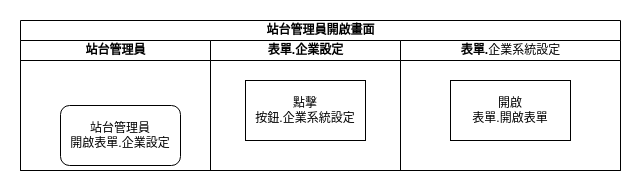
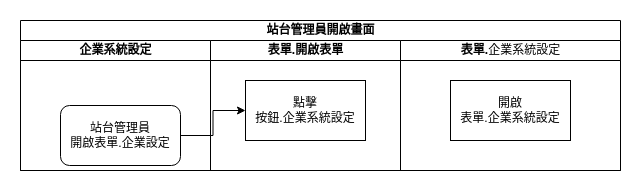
- <mxCell id="3" value="站台管理員" style="swimlane;html=1;startSize=20;" parent="2" vertex="1"><mxGeometry y="20" width="190" height="130" as="geometry" /></mxCell>
+ <mxCell id="3" value="企業系統設定" style="swimlane;html=1;startSize=20;" parent="2" vertex="1"><mxGeometry y="20" width="190" height="130" as="geometry" /></mxCell>
- <mxCell id="5" value="表單.企業設定" style="swimlane;html=1;startSize=20;" parent="2" vertex="1"><mxGeometry x="190" y="20" width="190" height="130" as="geometry" /></mxCell>
+ <mxCell id="5" value="表單.開啟表單" style="swimlane;html=1;startSize=20;" parent="2" vertex="1"><mxGeometry x="190" y="20" width="190" height="130" as="geometry" /></mxCell>
- <mxCell id="8" value="開啟&lt;br&gt;表單.開啟表單" style="rounded=0;whiteSpace=wrap;html=1;" parent="7" vertex="1"><mxGeometry x="50" y="40" width="120" height="60" as="geometry" /></mxCell>
+ <mxCell id="8" value="開啟&lt;br&gt;表單.企業系統設定" style="rounded=0;whiteSpace=wrap;html=1;" parent="7" vertex="1"><mxGeometry x="50" y="40" width="120" height="60" as="geometry" /></mxCell>
+ <mxCell id="9" style="edgeStyle=orthogonalEdgeStyle;rounded=0;orthogonalLoop=1;jettySize=auto;html=1;" parent="2" source="4" target="6" edge="1"><mxGeometry relative="1" as="geometry" /></mxCell>
